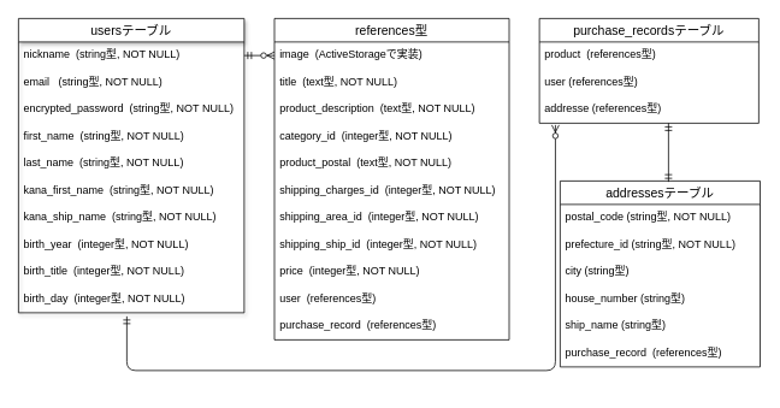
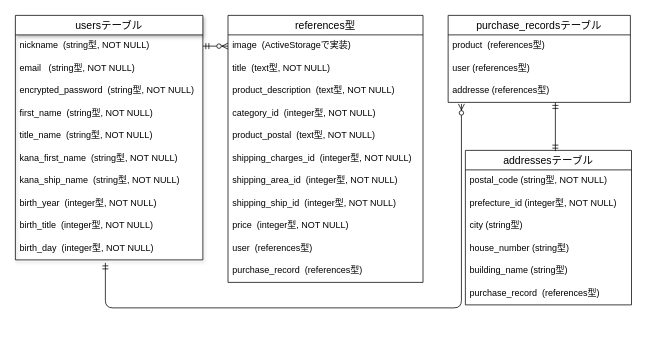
- <mxCell id="7" value="last_name  (string型, NOT NULL)" style="text;strokeColor=none;fillColor=none;spacingLeft=4;spacingRight=4;overflow=hidden;rotatable=0;points=[[0,0.5],[1,0.5]];portConstraint=eastwest;fontSize=12;" parent="2" vertex="1"><mxGeometry y="146" width="250" height="30" as="geometry" /></mxCell>
+ <mxCell id="7" value="title_name  (string型, NOT NULL)" style="text;strokeColor=none;fillColor=none;spacingLeft=4;spacingRight=4;overflow=hidden;rotatable=0;points=[[0,0.5],[1,0.5]];portConstraint=eastwest;fontSize=12;" parent="2" vertex="1"><mxGeometry y="146" width="250" height="30" as="geometry" /></mxCell>
- <mxCell id="31" value="prefecture_id (string型, NOT NULL)" style="text;strokeColor=none;fillColor=none;spacingLeft=4;spacingRight=4;overflow=hidden;rotatable=0;points=[[0,0.5],[1,0.5]];portConstraint=eastwest;fontSize=12;" parent="29" vertex="1"><mxGeometry y="56" width="221.5" height="30" as="geometry" /></mxCell>
+ <mxCell id="31" value="prefecture_id (integer型, NOT NULL)" style="text;strokeColor=none;fillColor=none;spacingLeft=4;spacingRight=4;overflow=hidden;rotatable=0;points=[[0,0.5],[1,0.5]];portConstraint=eastwest;fontSize=12;" parent="29" vertex="1"><mxGeometry y="56" width="221.5" height="30" as="geometry" /></mxCell>
- <mxCell id="34" value="ship_name (string型)" style="text;strokeColor=none;fillColor=none;spacingLeft=4;spacingRight=4;overflow=hidden;rotatable=0;points=[[0,0.5],[1,0.5]];portConstraint=eastwest;fontSize=12;" parent="29" vertex="1"><mxGeometry y="146" width="221.5" height="30" as="geometry" /></mxCell>
+ <mxCell id="34" value="building_name (string型)" style="text;strokeColor=none;fillColor=none;spacingLeft=4;spacingRight=4;overflow=hidden;rotatable=0;points=[[0,0.5],[1,0.5]];portConstraint=eastwest;fontSize=12;" parent="29" vertex="1"><mxGeometry y="146" width="221.5" height="30" as="geometry" /></mxCell>
